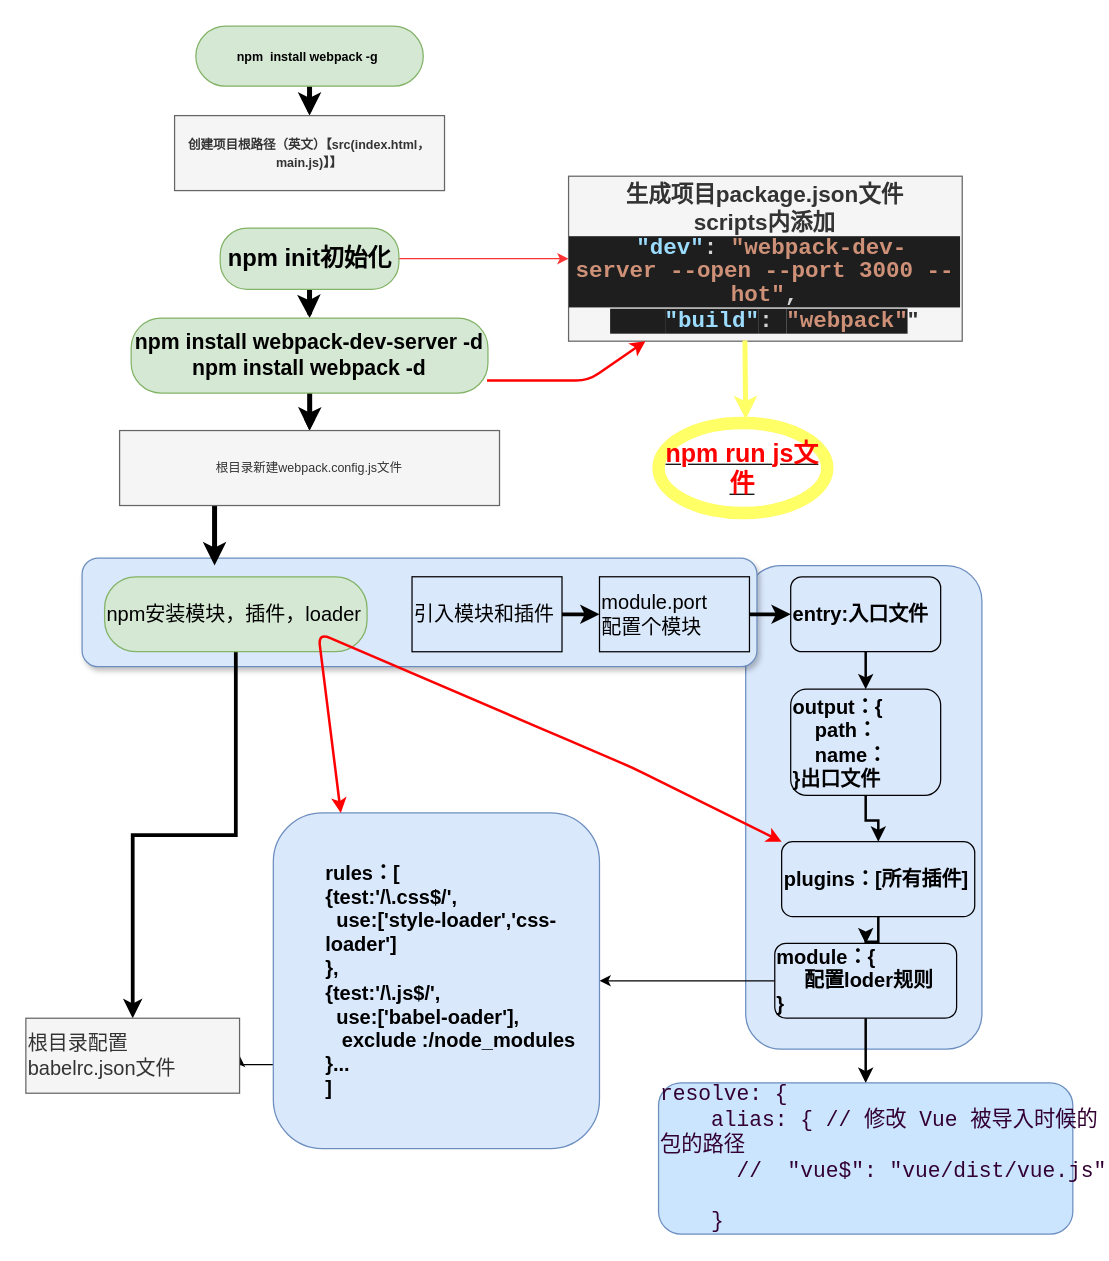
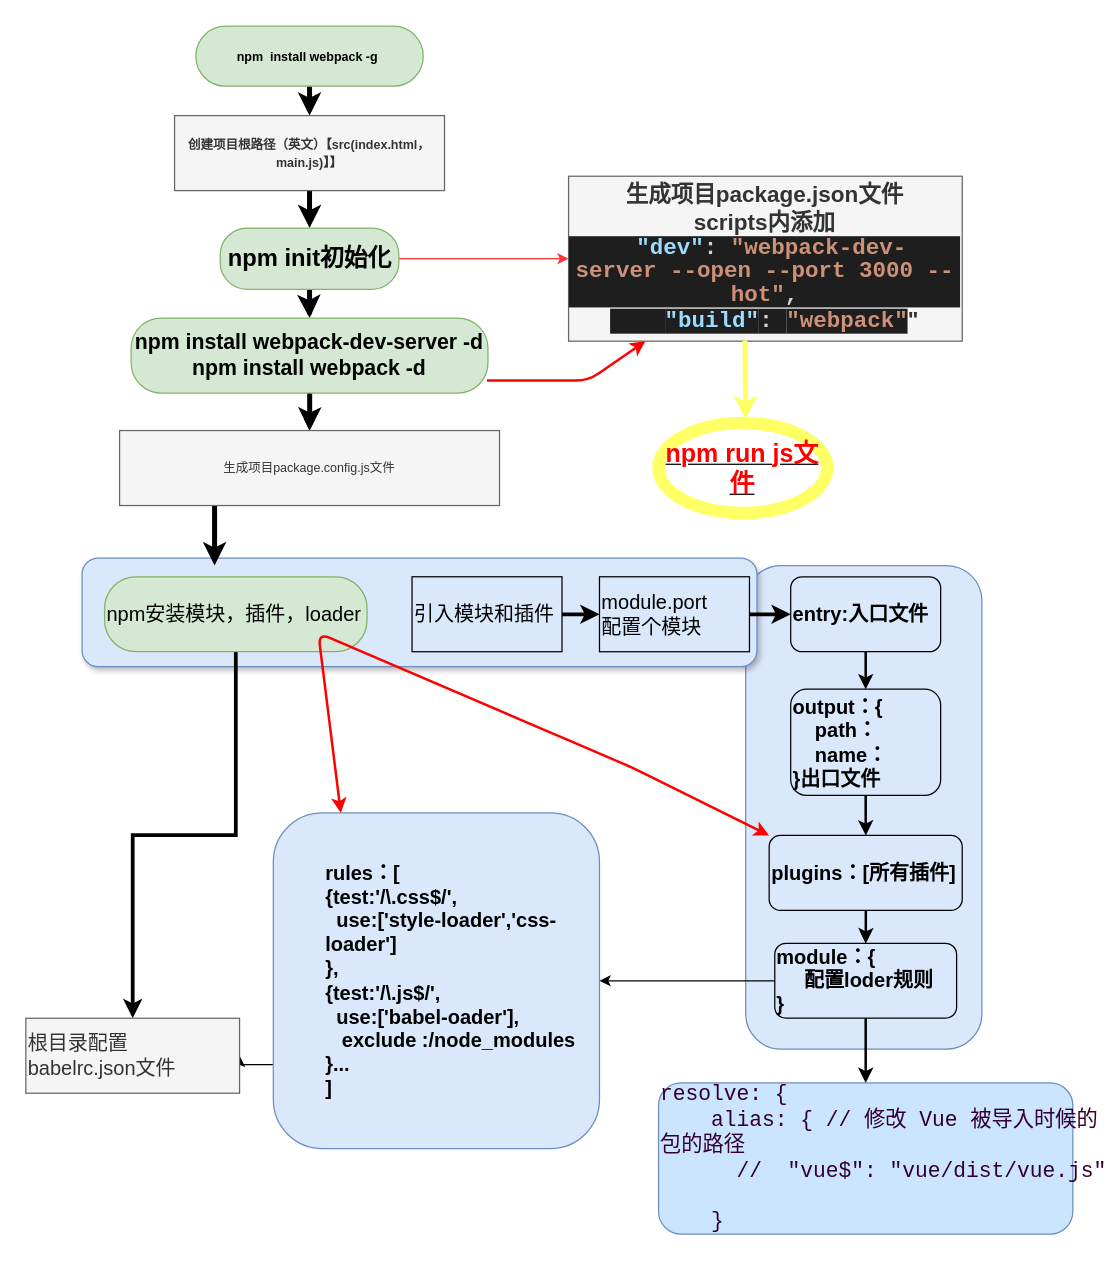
+ <mxCell id="6" value="" style="edgeStyle=orthogonalEdgeStyle;rounded=0;orthogonalLoop=1;jettySize=auto;html=1;strokeWidth=4;" edge="1" parent="1" source="7" target="10"><mxGeometry relative="1" as="geometry" /></mxCell>
- <mxCell id="16" value="&lt;font size=&quot;1&quot;&gt;根目录新建webpack.config.js文件&lt;/font&gt;" style="whiteSpace=wrap;html=1;rounded=1;arcSize=0;fillColor=#f5f5f5;strokeColor=#666666;fontColor=#333333;" vertex="1" parent="1"><mxGeometry x="95" y="344" width="304" height="60" as="geometry" /></mxCell>
+ <mxCell id="16" value="&lt;font size=&quot;1&quot;&gt;生成项目package.config.js文件&lt;/font&gt;" style="whiteSpace=wrap;html=1;rounded=1;arcSize=0;fillColor=#f5f5f5;strokeColor=#666666;fontColor=#333333;" vertex="1" parent="1"><mxGeometry x="95" y="344" width="304" height="60" as="geometry" /></mxCell>
- <mxCell id="30" value="plugins：[所有插件]" style="whiteSpace=wrap;html=1;rounded=1;fontSize=16;fontStyle=1;align=left;fillColor=none;" vertex="1" parent="1"><mxGeometry x="624.75" y="673" width="154.5" height="60" as="geometry" /></mxCell>
+ <mxCell id="30" value="plugins：[所有插件]" style="whiteSpace=wrap;html=1;rounded=1;fontSize=16;fontStyle=1;align=left;fillColor=none;" vertex="1" parent="1"><mxGeometry x="614.75" y="668" width="154.5" height="60" as="geometry" /></mxCell>
